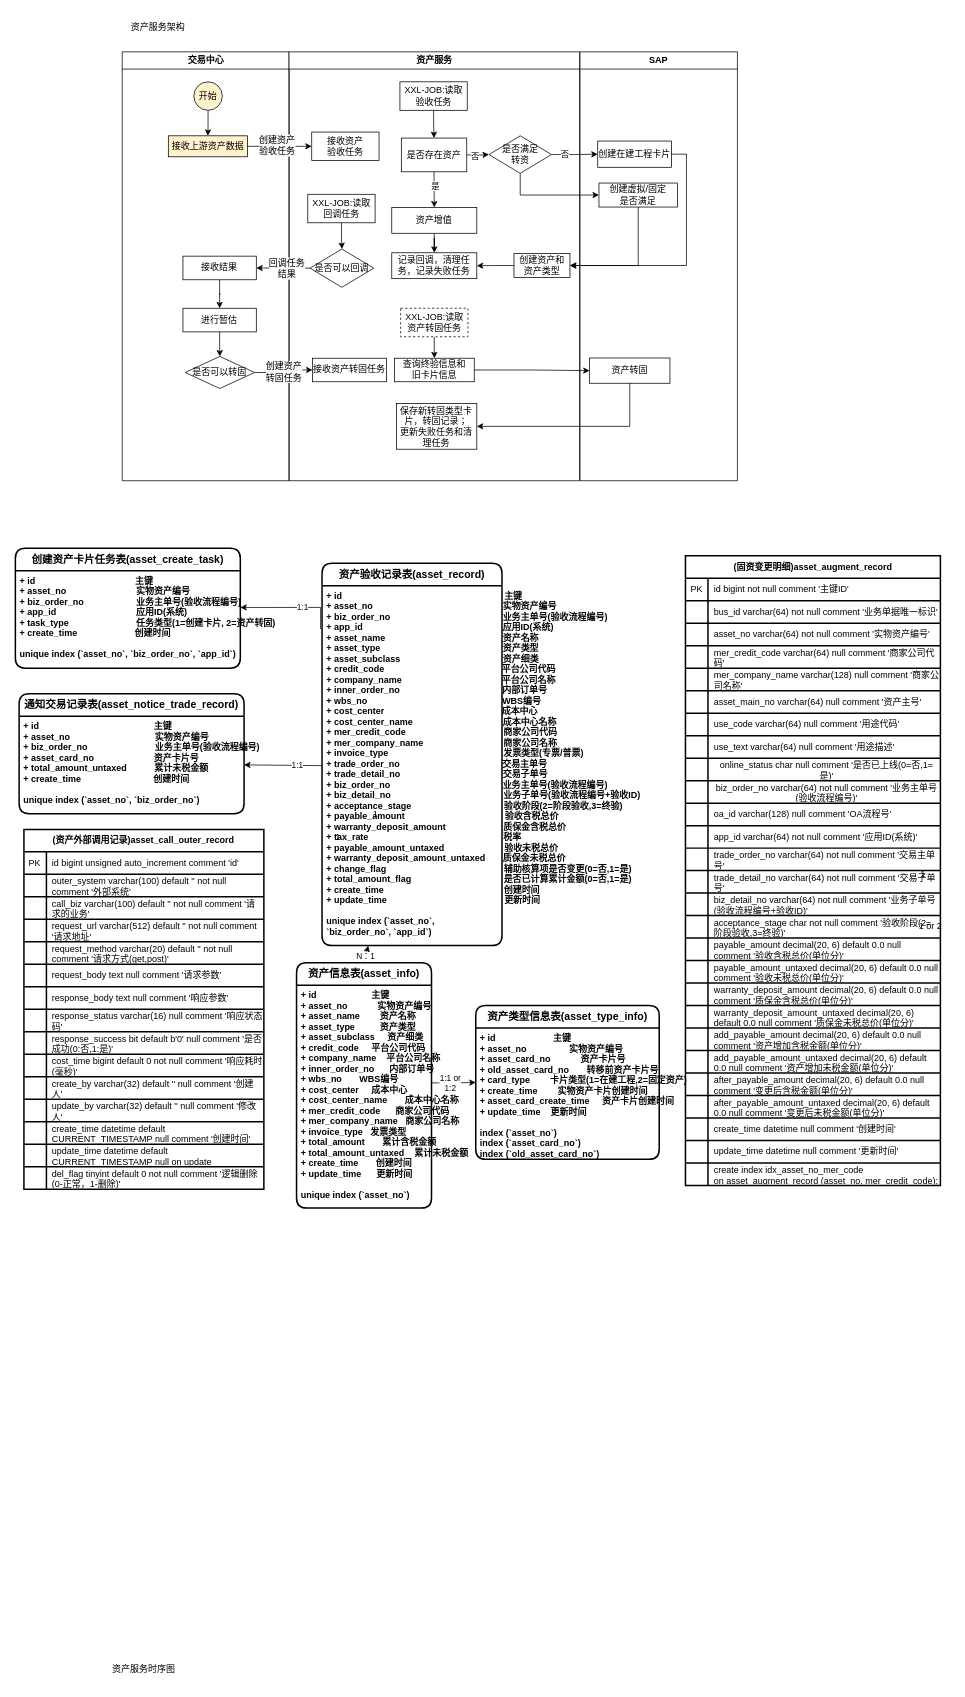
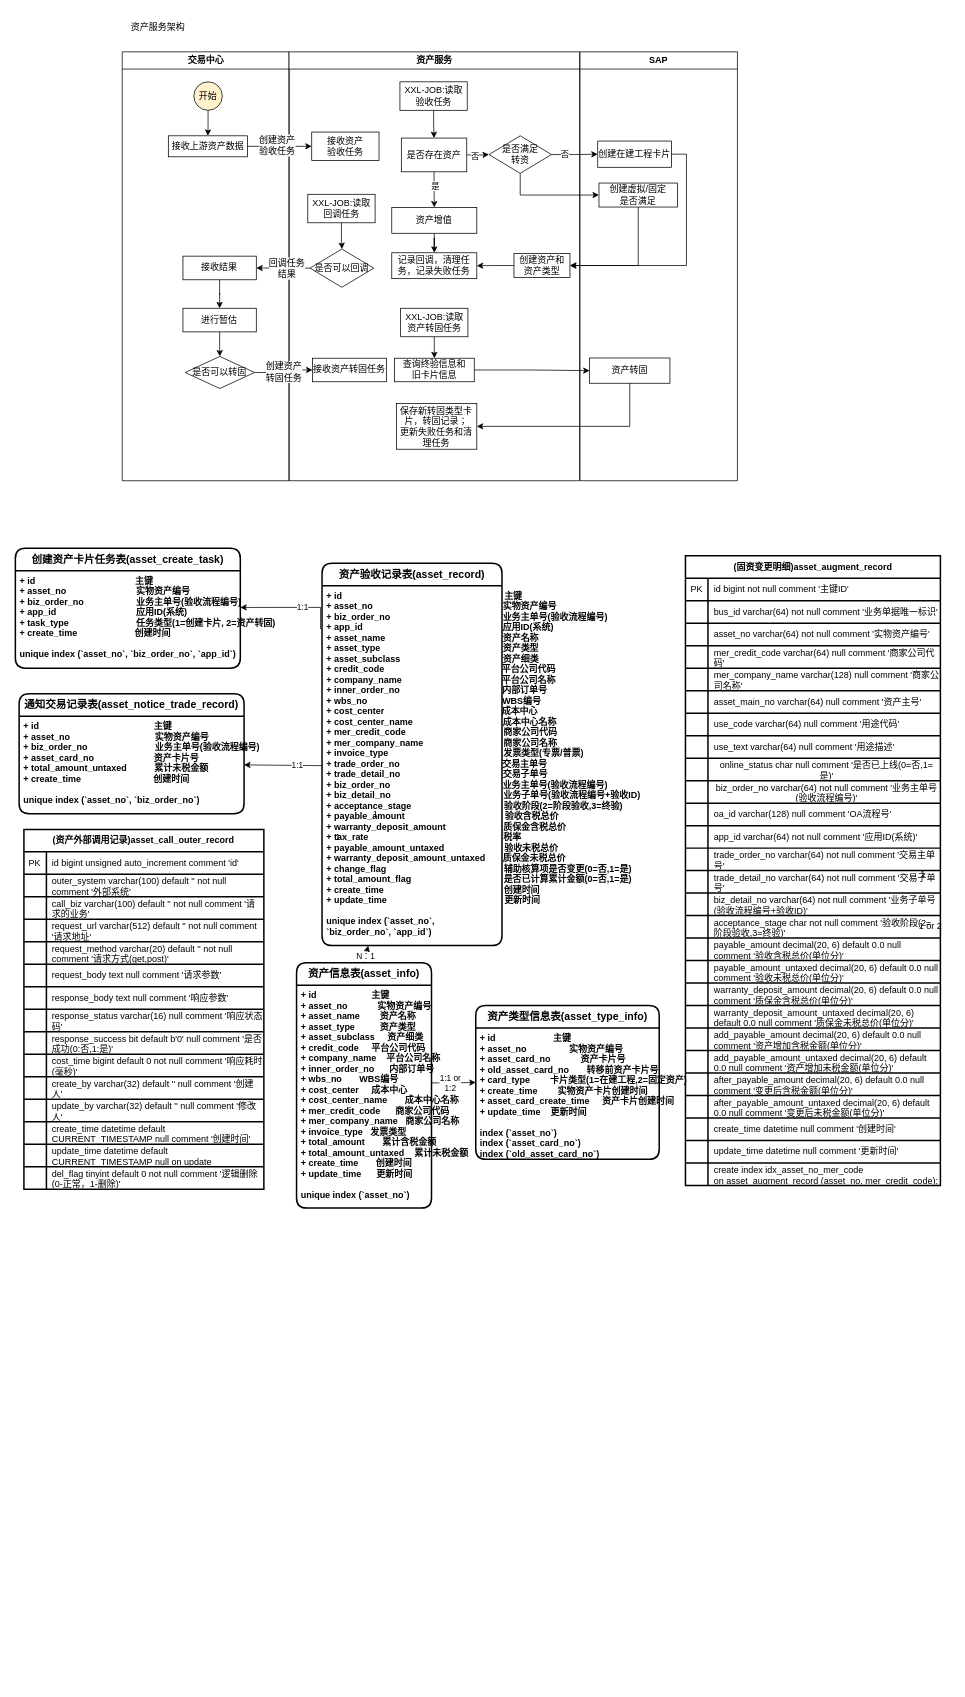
- <mxCell id="5" value="接收上游资产数据" style="rounded=0;whiteSpace=wrap;html=1;fillColor=#fff2cc;" vertex="1" parent="2"><mxGeometry x="61.5" y="112" width="105.5" height="28" as="geometry" /></mxCell>
+ <mxCell id="5" value="接收上游资产数据" style="rounded=0;whiteSpace=wrap;html=1;" vertex="1" parent="2"><mxGeometry x="61.5" y="112" width="105.5" height="28" as="geometry" /></mxCell>
- <mxCell id="16" value="XXL-JOB:读取资产转固任务" style="whiteSpace=wrap;html=1;fillColor=rgb(255, 255, 255);strokeColor=rgb(0, 0, 0);fontColor=rgb(0, 0, 0);rounded=0;dashed=1;" vertex="1" parent="6"><mxGeometry x="148.82" y="342" width="89.75" height="38" as="geometry" /></mxCell>
+ <mxCell id="16" value="XXL-JOB:读取资产转固任务" style="whiteSpace=wrap;html=1;fillColor=rgb(255, 255, 255);strokeColor=rgb(0, 0, 0);fontColor=rgb(0, 0, 0);rounded=0;" vertex="1" parent="6"><mxGeometry x="148.82" y="342" width="89.75" height="38" as="geometry" /></mxCell>
- <mxCell id="52" value="资产服务时序图" style="text;html=1;align=center;verticalAlign=middle;resizable=0;points=[];autosize=1;strokeColor=none;fillColor=none;" vertex="1" parent="1"><mxGeometry x="136.41" y="2210" width="110" height="30" as="geometry" /></mxCell>
